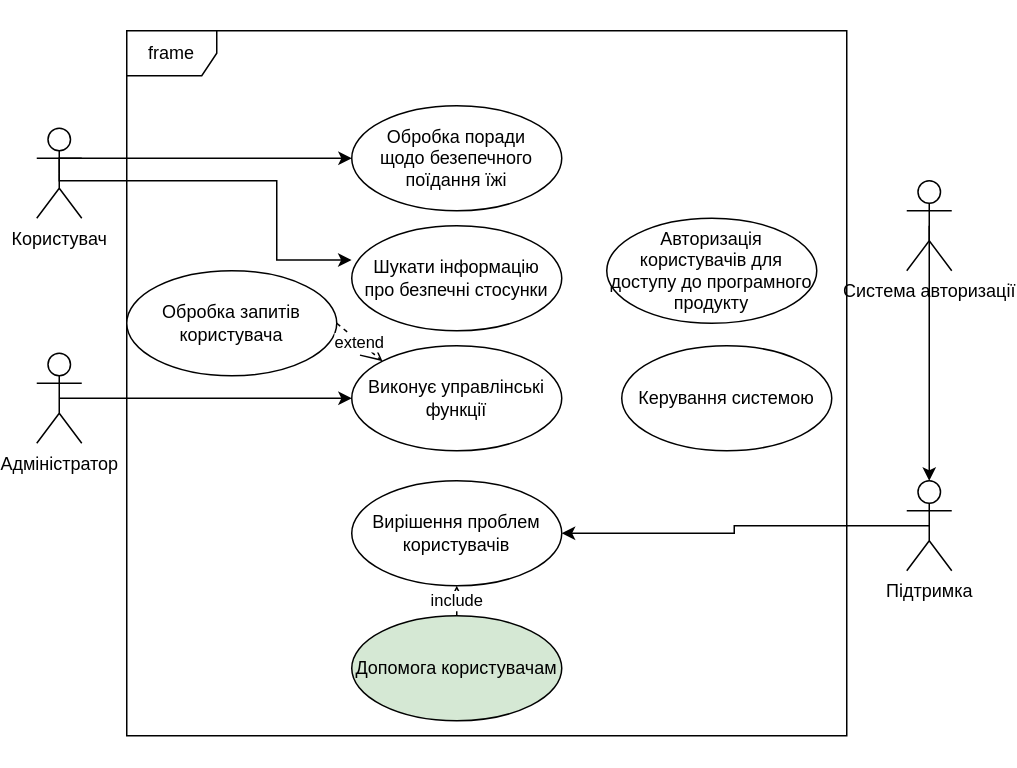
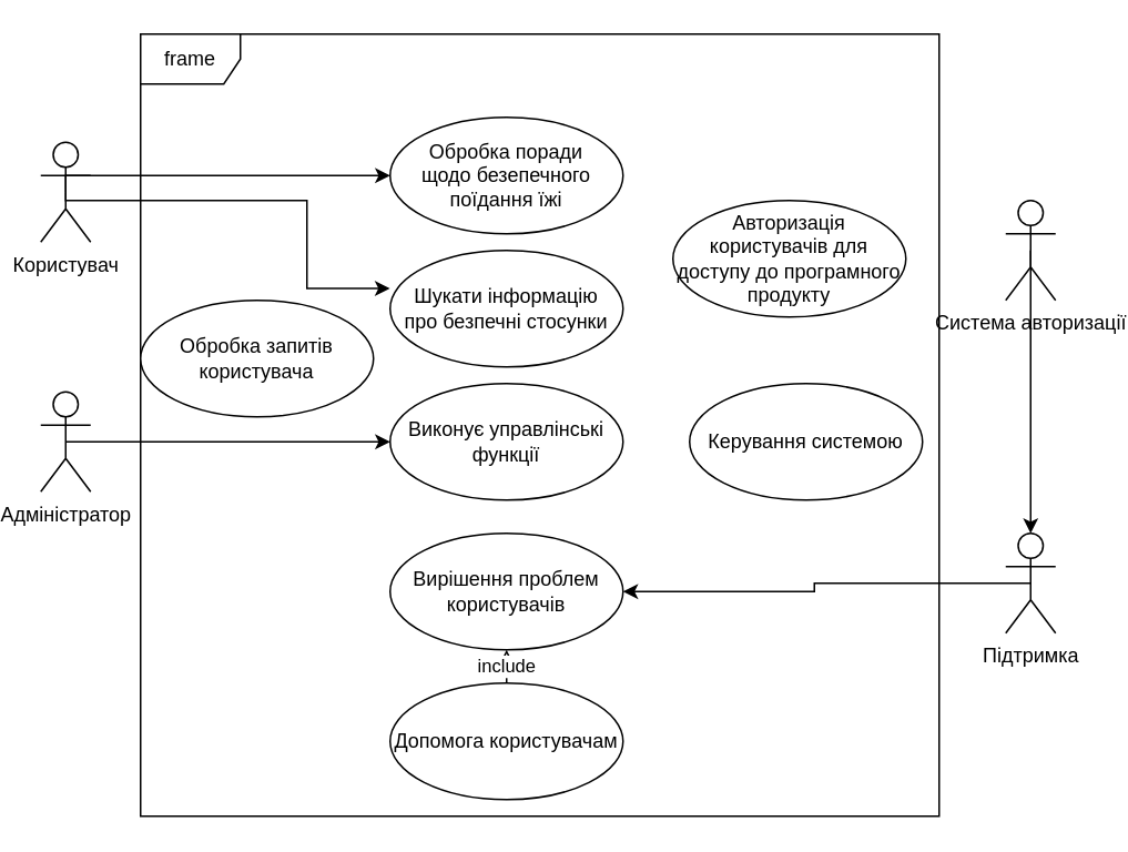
- <mxCell id="20" value="Авторизація користувачів для доступу до програмного продукту&lt;br&gt;" style="ellipse;whiteSpace=wrap;html=1;" parent="1" vertex="1"><mxGeometry x="400" y="145" width="140" height="70" as="geometry" /></mxCell>
+ <mxCell id="20" value="Авторизація користувачів для доступу до програмного продукту&lt;br&gt;" style="ellipse;whiteSpace=wrap;html=1;" parent="1" vertex="1"><mxGeometry x="400" y="120" width="140" height="70" as="geometry" /></mxCell>
- <mxCell id="18" value="extend&lt;br&gt;" style="endArrow=open;endSize=12;dashed=1;html=1;rounded=0;entryX=0;entryY=0;entryDx=0;entryDy=0;exitX=1;exitY=0.5;exitDx=0;exitDy=0;" parent="1" source="17" target="15" edge="1"><mxGeometry width="160" relative="1" as="geometry"><mxPoint x="380" y="275" as="sourcePoint" /><mxPoint x="420" y="275" as="targetPoint" /></mxGeometry></mxCell>
- <mxCell id="12" value="Допомога користувачам" style="ellipse;whiteSpace=wrap;html=1;fillColor=#d5e8d4;" parent="1" vertex="1"><mxGeometry x="230" y="410" width="140" height="70" as="geometry" /></mxCell>
+ <mxCell id="12" value="Допомога користувачам" style="ellipse;whiteSpace=wrap;html=1;" parent="1" vertex="1"><mxGeometry x="230" y="410" width="140" height="70" as="geometry" /></mxCell>
